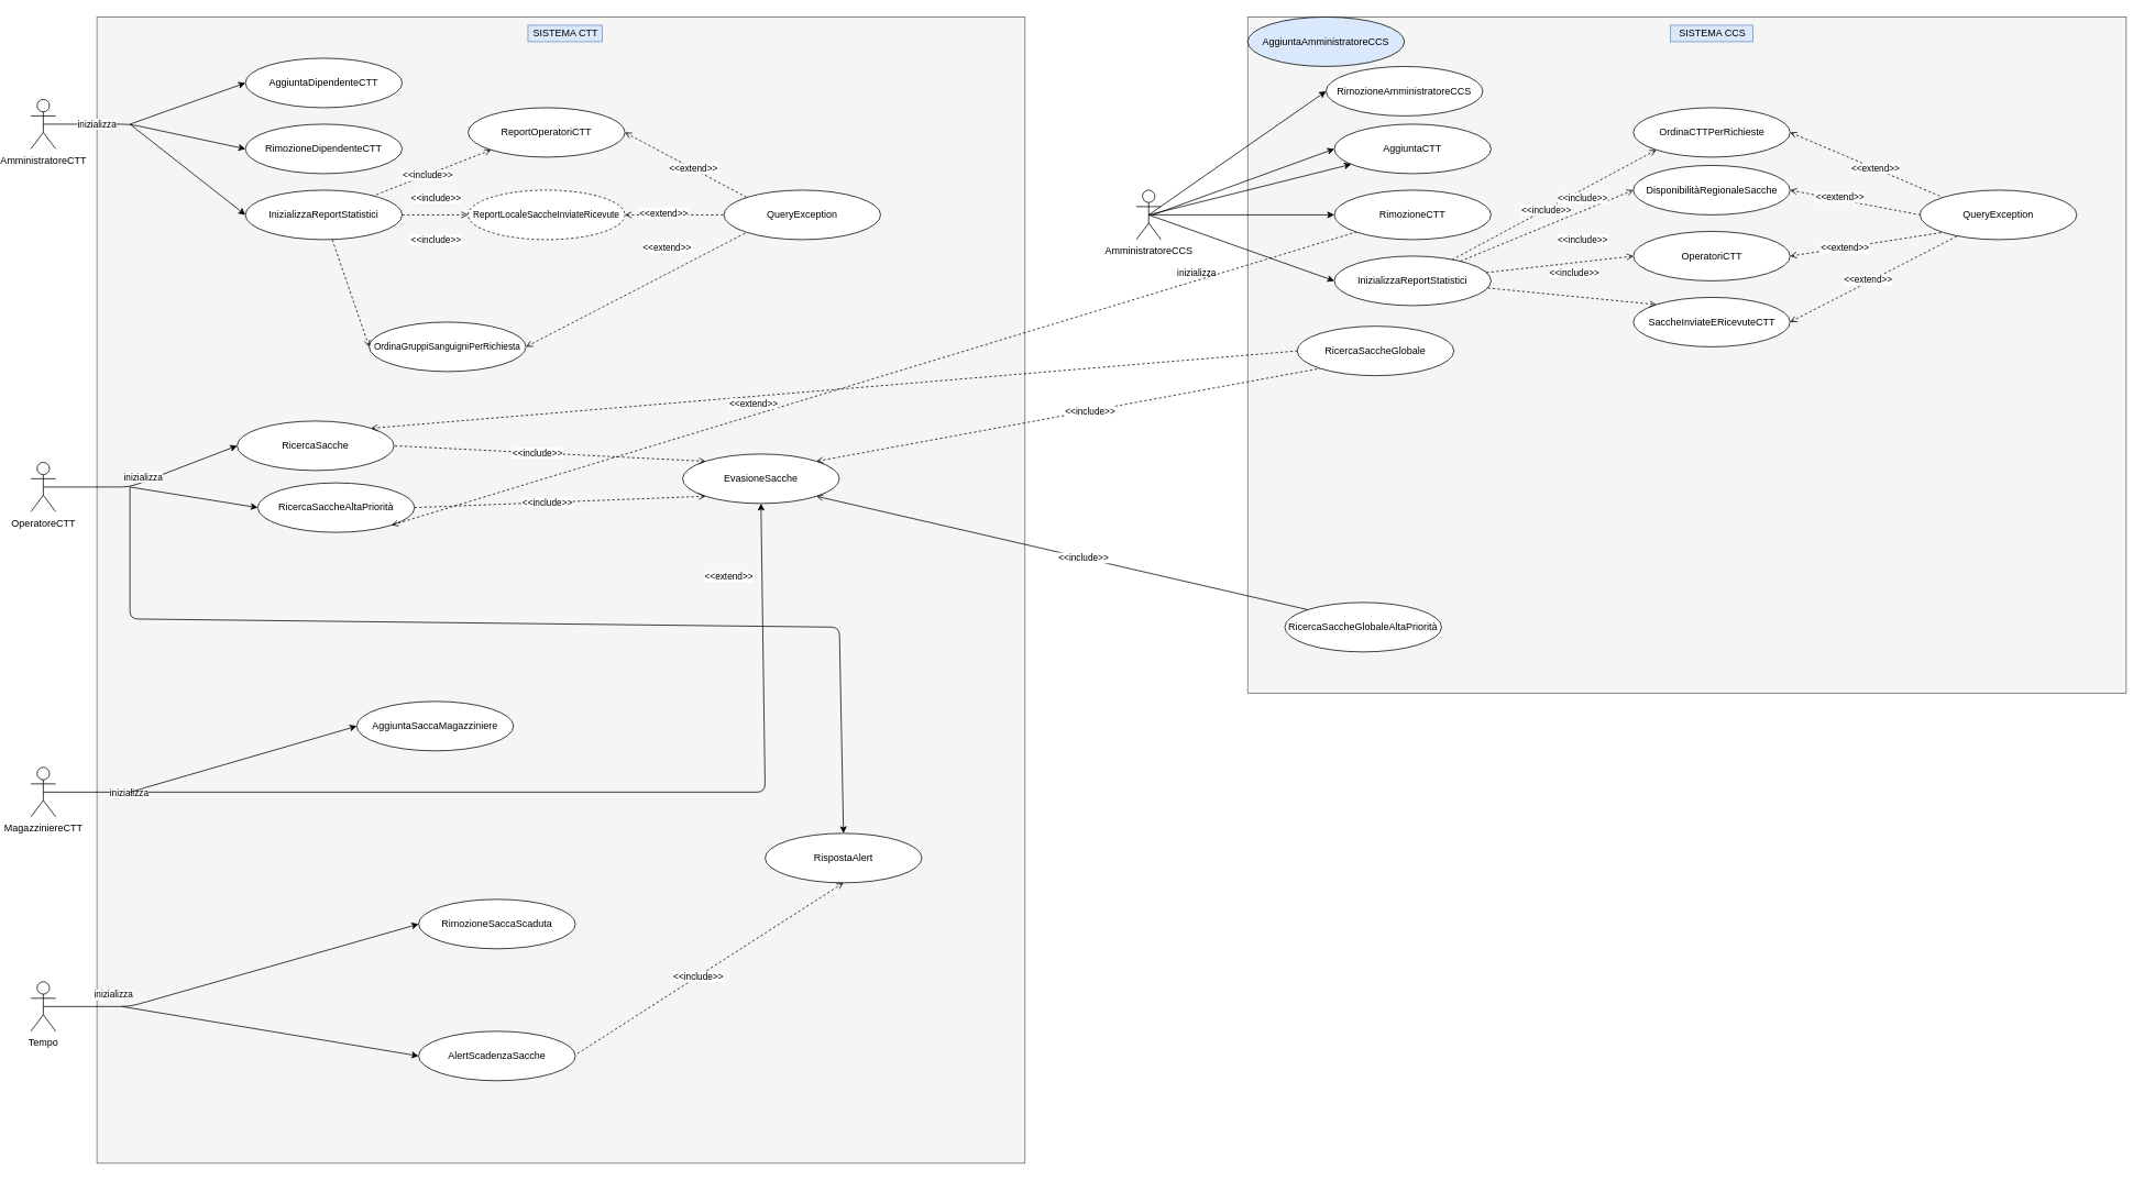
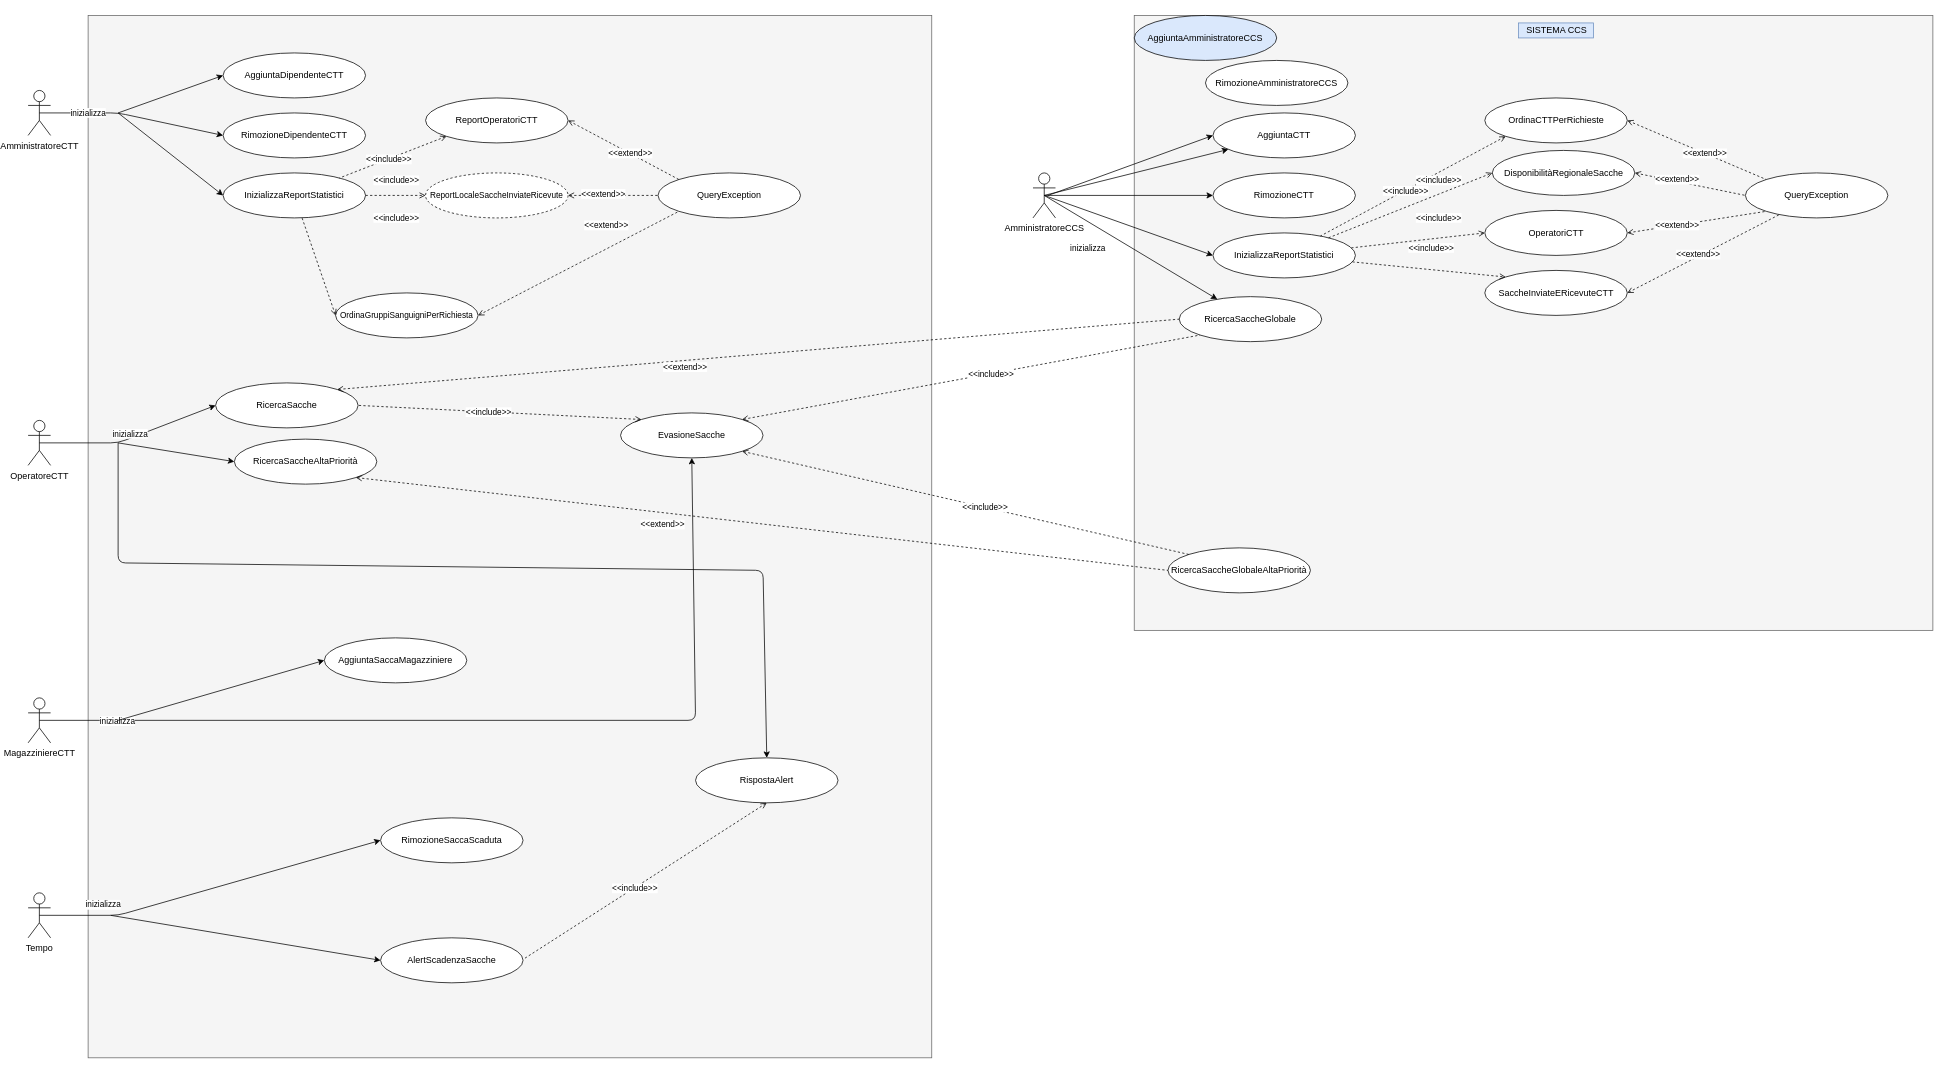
- <mxCell id="3" value="SISTEMA CTT" style="text;html=1;align=center;verticalAlign=middle;resizable=0;points=[];autosize=1;fillColor=#dae8fc;strokeColor=#6c8ebf;" parent="1" vertex="1"><mxGeometry x="622.5" y="30" width="90" height="20" as="geometry" /></mxCell>
- <mxCell id="97" value="" style="endArrow=classic;html=1;entryX=0;entryY=0.5;entryDx=0;entryDy=0;exitX=0.5;exitY=0.5;exitDx=0;exitDy=0;exitPerimeter=0;" edge="1" parent="1" source="33" target="95"><mxGeometry width="50" height="50" relative="1" as="geometry"><mxPoint x="1390" y="270" as="sourcePoint" /><mxPoint x="1610" y="190" as="targetPoint" /></mxGeometry></mxCell>
+ <mxCell id="97" value="" style="endArrow=classic;html=1;exitX=0.5;exitY=0.5;exitDx=0;exitDy=0;exitPerimeter=0;" edge="1" parent="1" source="33" target="69"><mxGeometry width="50" height="50" relative="1" as="geometry"><mxPoint x="1390" y="270" as="sourcePoint" /><mxPoint x="1610" y="190" as="targetPoint" /></mxGeometry></mxCell>
- <mxCell id="42" value="DisponibilitàRegionaleSacche" style="ellipse;whiteSpace=wrap;html=1;" parent="1" vertex="1"><mxGeometry x="1962.5" y="200" width="190" height="60" as="geometry" /></mxCell>
+ <mxCell id="42" value="DisponibilitàRegionaleSacche" style="ellipse;whiteSpace=wrap;html=1;" parent="1" vertex="1"><mxGeometry x="1972.5" y="200" width="190" height="60" as="geometry" /></mxCell>
- <mxCell id="73" value="" style="endArrow=none;dashed=1;html=1;exitX=1;exitY=1;exitDx=0;exitDy=0;startArrow=open;startFill=0;" parent="1" source="71" target="35" edge="1"><mxGeometry width="50" height="50" relative="1" as="geometry"><mxPoint x="460" y="639.41" as="sourcePoint" /><mxPoint x="590" y="639.41" as="targetPoint" /></mxGeometry></mxCell>
+ <mxCell id="73" value="" style="endArrow=none;dashed=1;html=1;exitX=1;exitY=1;exitDx=0;exitDy=0;entryX=0;entryY=0.5;entryDx=0;entryDy=0;startArrow=open;startFill=0;" parent="1" source="71" target="72" edge="1"><mxGeometry width="50" height="50" relative="1" as="geometry"><mxPoint x="460" y="639.41" as="sourcePoint" /><mxPoint x="590" y="639.41" as="targetPoint" /></mxGeometry></mxCell>
- <mxCell id="81" value="" style="endArrow=none;dashed=1;html=1;exitX=0;exitY=1;exitDx=0;exitDy=0;startArrow=open;startFill=0;endFill=0;entryX=1;entryY=0.5;entryDx=0;entryDy=0;" parent="1" source="12" target="71" edge="1"><mxGeometry width="50" height="50" relative="1" as="geometry"><mxPoint x="847.825" y="568.787" as="sourcePoint" /><mxPoint x="470" y="550" as="targetPoint" /><Array as="points" /></mxGeometry></mxCell>
- <mxCell id="82" value="&amp;lt;&amp;lt;include&amp;gt;&amp;gt;" style="edgeLabel;html=1;align=center;verticalAlign=middle;resizable=0;points=[];" parent="81" vertex="1" connectable="0"><mxGeometry x="0.085" relative="1" as="geometry"><mxPoint as="offset" /></mxGeometry></mxCell>
- <mxCell id="83" value="" style="endArrow=none;dashed=0;html=1;exitX=1;exitY=1;exitDx=0;exitDy=0;startArrow=open;startFill=0;endFill=0;entryX=0;entryY=0;entryDx=0;entryDy=0;" parent="1" source="12" target="72" edge="1"><mxGeometry width="50" height="50" relative="1" as="geometry"><mxPoint x="1117.825" y="660.003" as="sourcePoint" /><mxPoint x="740" y="698.79" as="targetPoint" /><Array as="points" /></mxGeometry></mxCell>
+ <mxCell id="83" value="" style="endArrow=none;dashed=1;html=1;exitX=1;exitY=1;exitDx=0;exitDy=0;startArrow=open;startFill=0;endFill=0;entryX=0;entryY=0;entryDx=0;entryDy=0;" parent="1" source="12" target="72" edge="1"><mxGeometry width="50" height="50" relative="1" as="geometry"><mxPoint x="1117.825" y="660.003" as="sourcePoint" /><mxPoint x="740" y="698.79" as="targetPoint" /><Array as="points" /></mxGeometry></mxCell>
